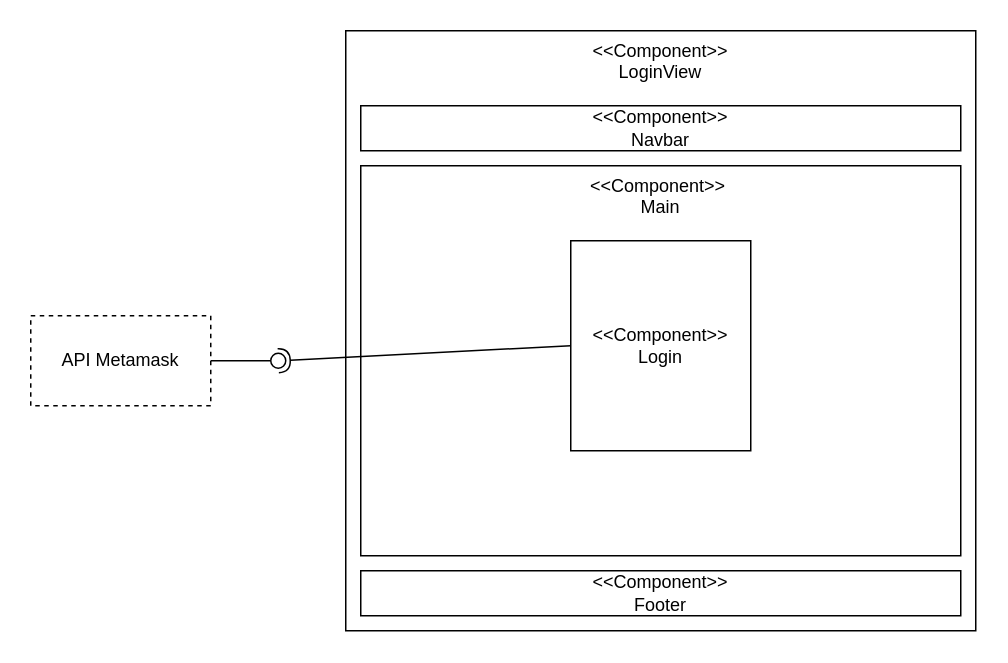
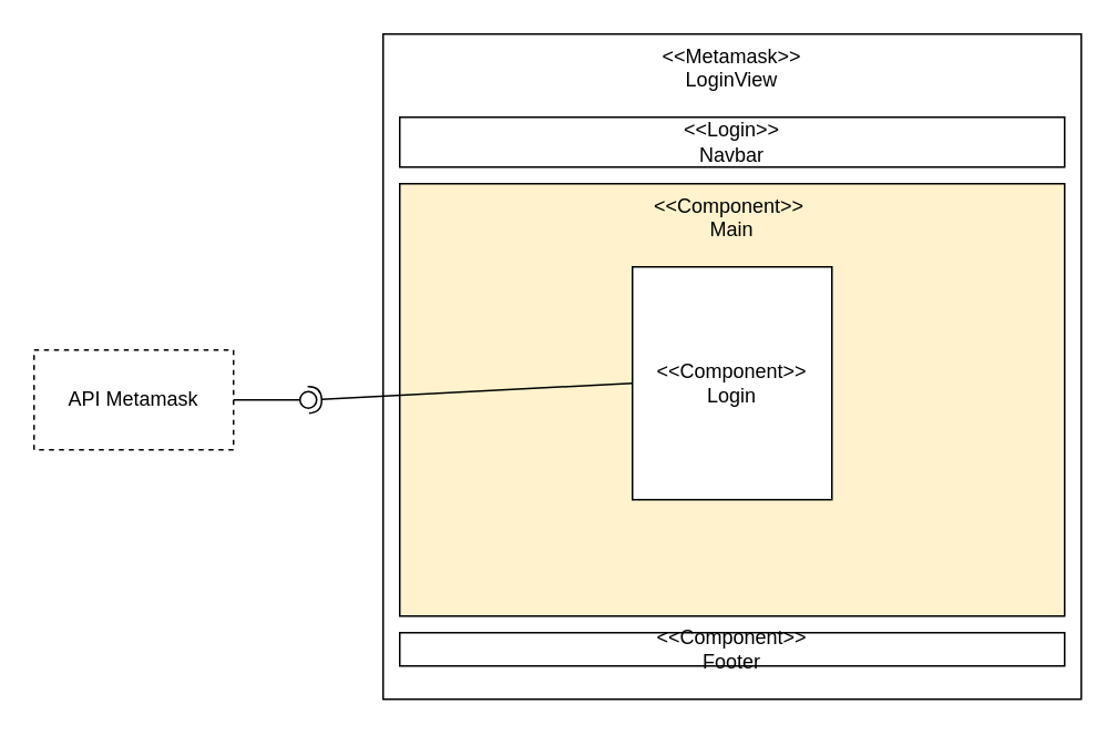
- <mxCell id="2" value="&amp;lt;&amp;lt;Component&amp;gt;&amp;gt;&lt;br&gt;LoginView" style="rounded=0;whiteSpace=wrap;html=1;verticalAlign=top;" vertex="1" parent="1"><mxGeometry x="230" y="20" width="420" height="400" as="geometry" /></mxCell>
+ <mxCell id="2" value="&amp;lt;&amp;lt;Metamask&amp;gt;&amp;gt;&lt;br&gt;LoginView" style="rounded=0;whiteSpace=wrap;html=1;verticalAlign=top;" vertex="1" parent="1"><mxGeometry x="230" y="20" width="420" height="400" as="geometry" /></mxCell>
- <mxCell id="3" value="&amp;lt;&amp;lt;Component&amp;gt;&amp;gt;&lt;br&gt;Navbar" style="rounded=0;whiteSpace=wrap;html=1;" vertex="1" parent="1"><mxGeometry x="240" y="70" width="400" height="30" as="geometry" /></mxCell>
+ <mxCell id="3" value="&amp;lt;&amp;lt;Login&amp;gt;&amp;gt;&lt;br&gt;Navbar" style="rounded=0;whiteSpace=wrap;html=1;" vertex="1" parent="1"><mxGeometry x="240" y="70" width="400" height="30" as="geometry" /></mxCell>
- <mxCell id="4" value="&amp;lt;&amp;lt;Component&amp;gt;&amp;gt;&amp;nbsp;&lt;br&gt;Main" style="rounded=0;whiteSpace=wrap;html=1;verticalAlign=top;" vertex="1" parent="1"><mxGeometry x="240" y="110" width="400" height="260" as="geometry" /></mxCell>
+ <mxCell id="4" value="&amp;lt;&amp;lt;Component&amp;gt;&amp;gt;&amp;nbsp;&lt;br&gt;Main" style="rounded=0;whiteSpace=wrap;html=1;verticalAlign=top;fillColor=#fff2cc;" vertex="1" parent="1"><mxGeometry x="240" y="110" width="400" height="260" as="geometry" /></mxCell>
- <mxCell id="5" value="&amp;lt;&amp;lt;Component&amp;gt;&amp;gt;&lt;br&gt;Footer" style="rounded=0;whiteSpace=wrap;html=1;" vertex="1" parent="1"><mxGeometry x="240" y="380" width="400" height="30" as="geometry" /></mxCell>
+ <mxCell id="5" value="&amp;lt;&amp;lt;Component&amp;gt;&amp;gt;&lt;br&gt;Footer" style="rounded=0;whiteSpace=wrap;html=1;" vertex="1" parent="1"><mxGeometry x="240" y="380" width="400" height="20" as="geometry" /></mxCell>
